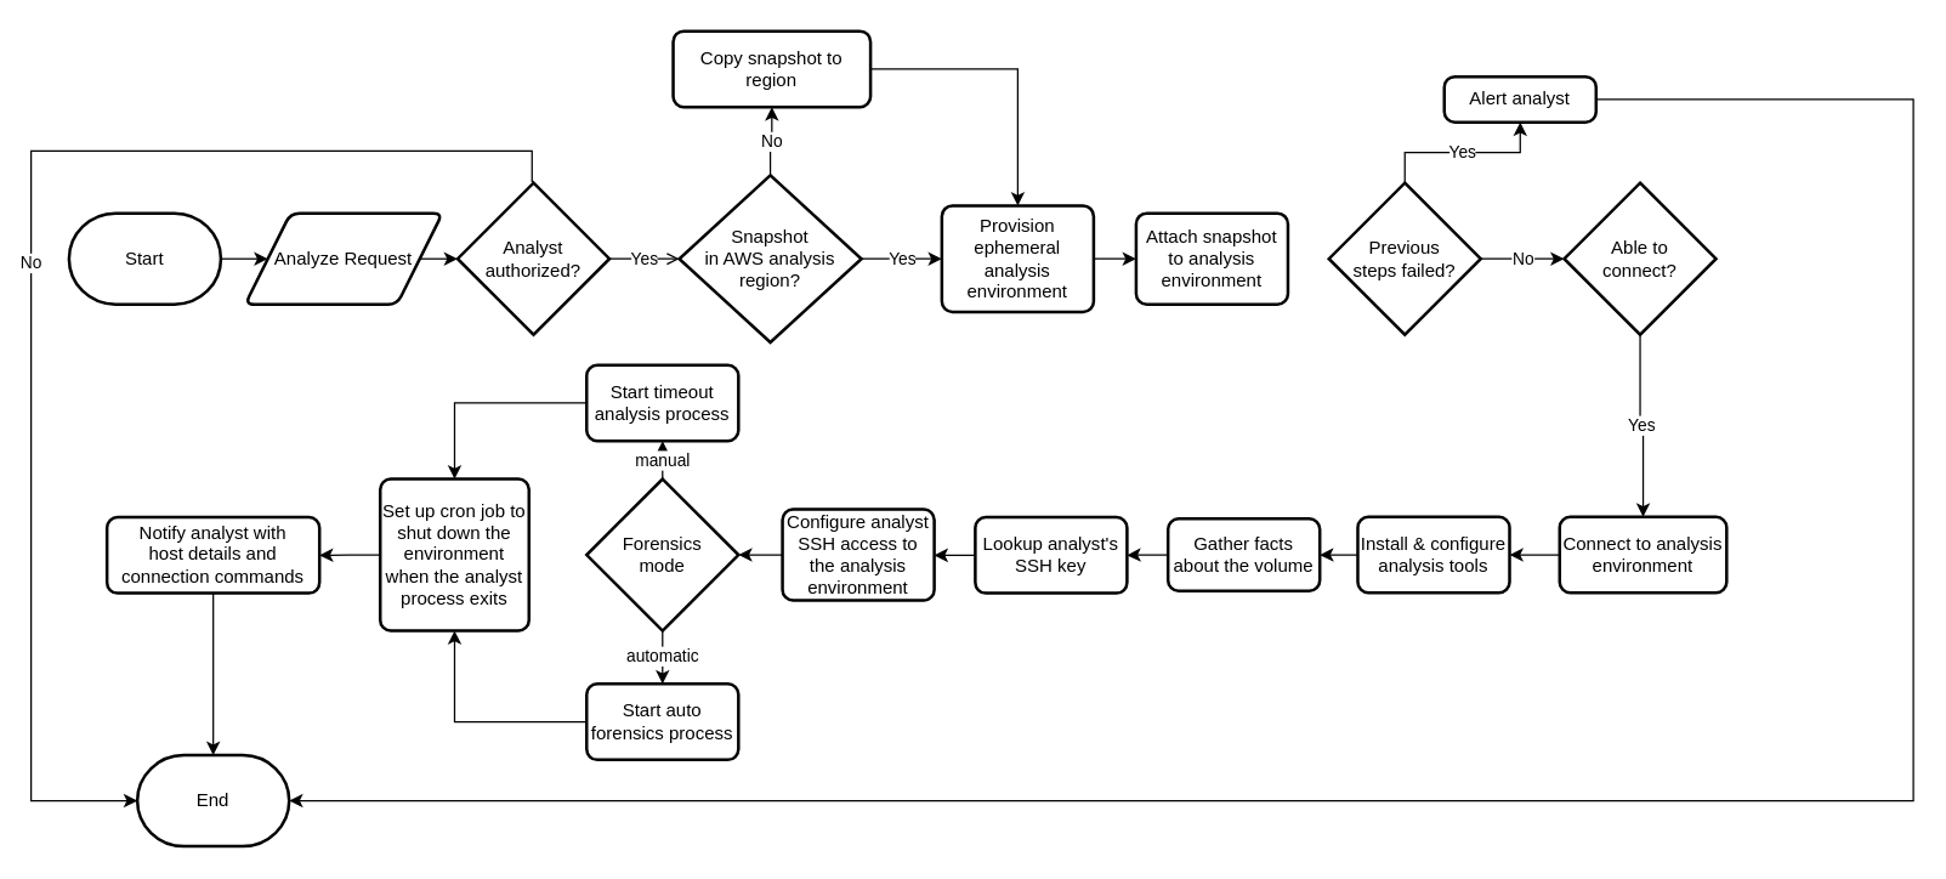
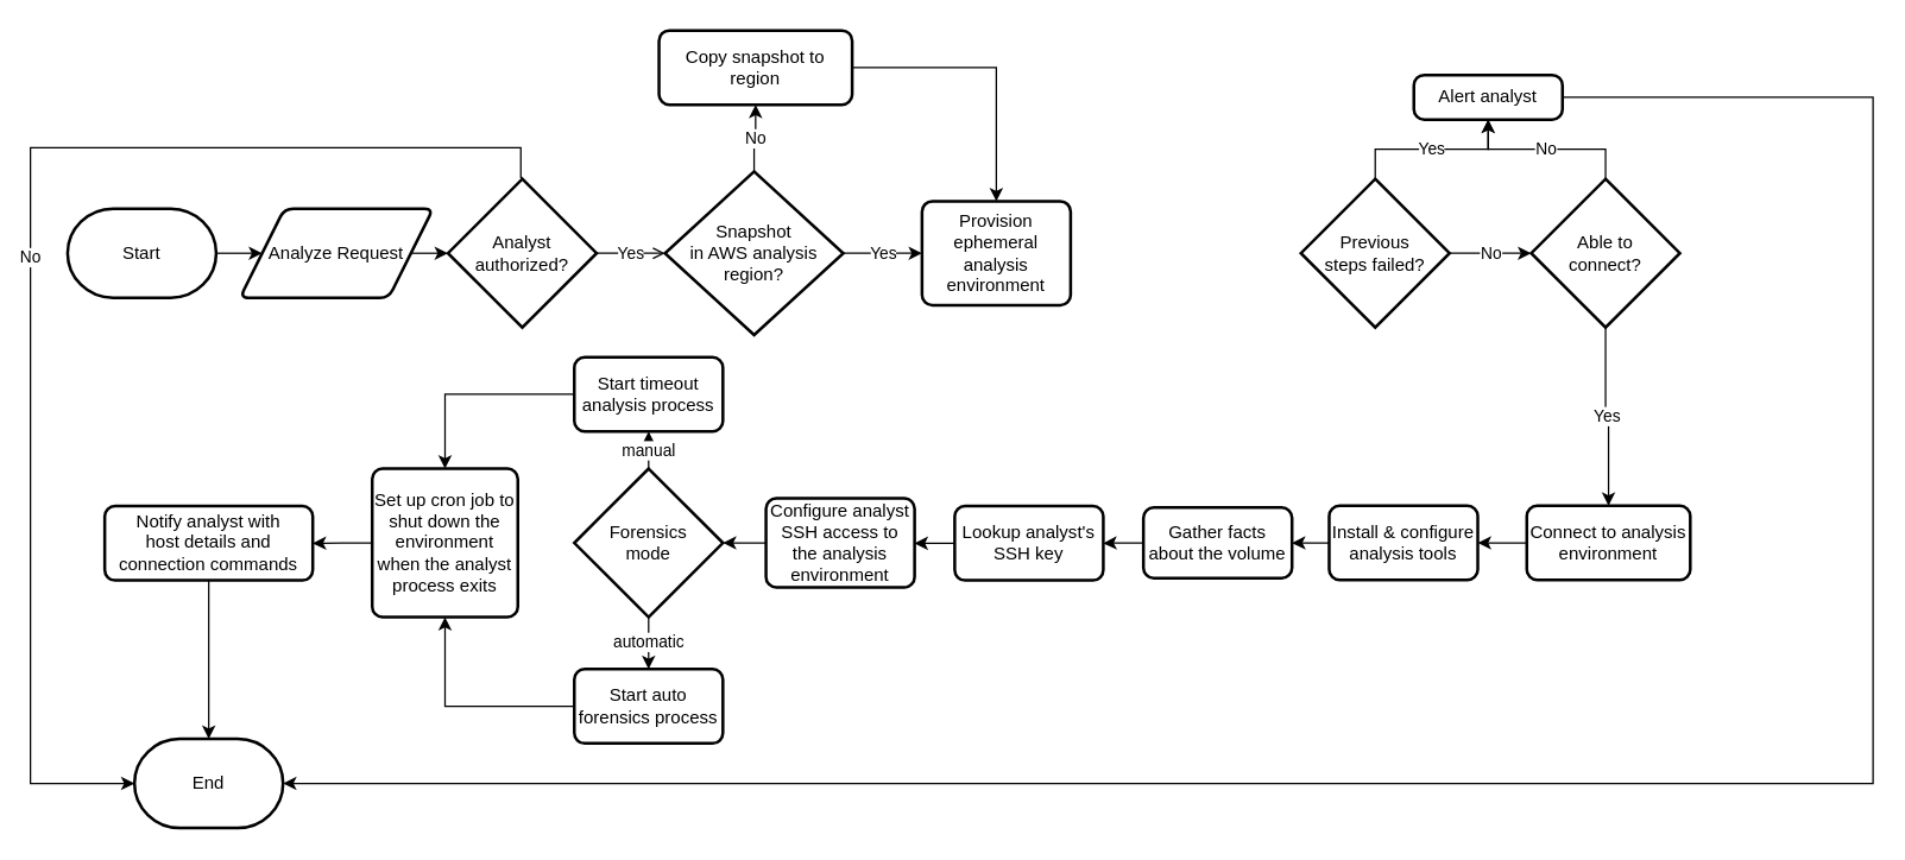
+ <mxCell id="13" value="No" style="edgeStyle=orthogonalEdgeStyle;rounded=0;orthogonalLoop=1;jettySize=auto;html=1;exitX=0.5;exitY=0;exitDx=0;exitDy=0;exitPerimeter=0;" edge="1" parent="1" source="14" target="8"><mxGeometry relative="1" as="geometry" /></mxCell>
- <mxCell id="16" style="edgeStyle=orthogonalEdgeStyle;rounded=0;orthogonalLoop=1;jettySize=auto;html=1;" edge="1" parent="1" source="17" target="15"><mxGeometry relative="1" as="geometry" /></mxCell>
- <mxCell id="15" value="Attach snapshot to analysis environment" style="rounded=1;whiteSpace=wrap;html=1;absoluteArcSize=1;arcSize=14;strokeWidth=2;" vertex="1" parent="1"><mxGeometry x="748" y="140" width="100" height="60" as="geometry" /></mxCell>
